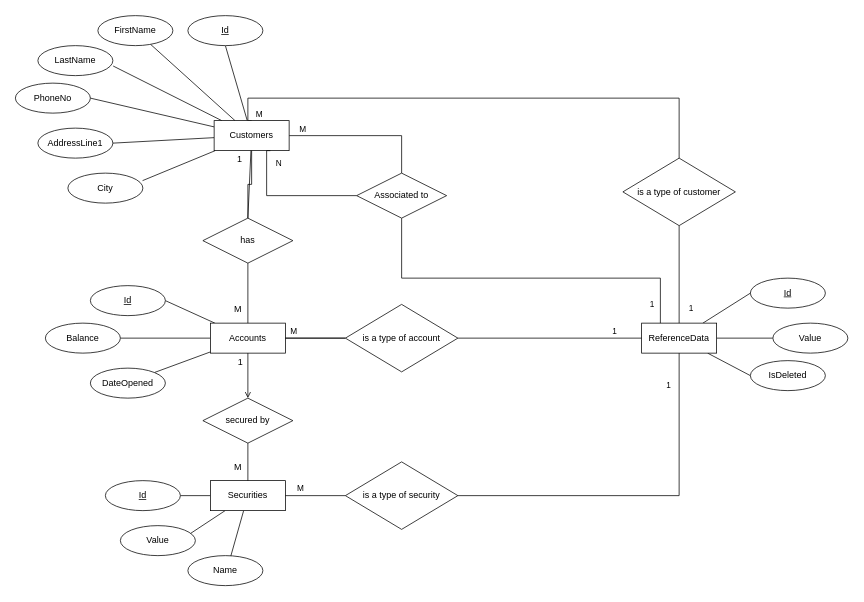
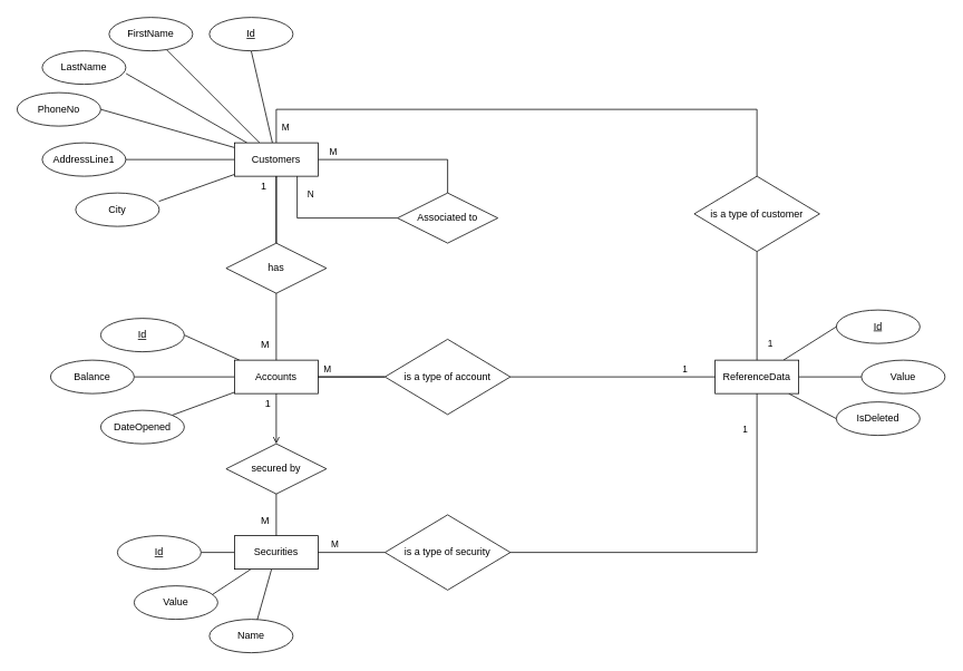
- <mxCell id="12" value="Customers" style="whiteSpace=wrap;html=1;align=center;" vertex="1" parent="1"><mxGeometry x="285" y="160" width="100" height="40" as="geometry" /></mxCell>
+ <mxCell id="12" value="Customers" style="whiteSpace=wrap;html=1;align=center;" vertex="1" parent="1"><mxGeometry x="280" y="170" width="100" height="40" as="geometry" /></mxCell>
- <mxCell id="55" style="edgeStyle=orthogonalEdgeStyle;rounded=0;orthogonalLoop=1;jettySize=auto;html=1;endArrow=none;endFill=0;entryX=0.25;entryY=0;entryDx=0;entryDy=0;" edge="1" parent="1" source="57" target="24"><mxGeometry relative="1" as="geometry"><mxPoint x="720" y="429" as="targetPoint" /><Array as="points"><mxPoint x="535" y="370" /><mxPoint x="880" y="370" /></Array></mxGeometry></mxCell>
- <mxCell id="56" value="1" style="edgeLabel;html=1;align=center;verticalAlign=middle;resizable=0;points=[];" vertex="1" connectable="0" parent="55"><mxGeometry x="0.892" y="1" relative="1" as="geometry"><mxPoint x="-13" as="offset" /></mxGeometry></mxCell>
